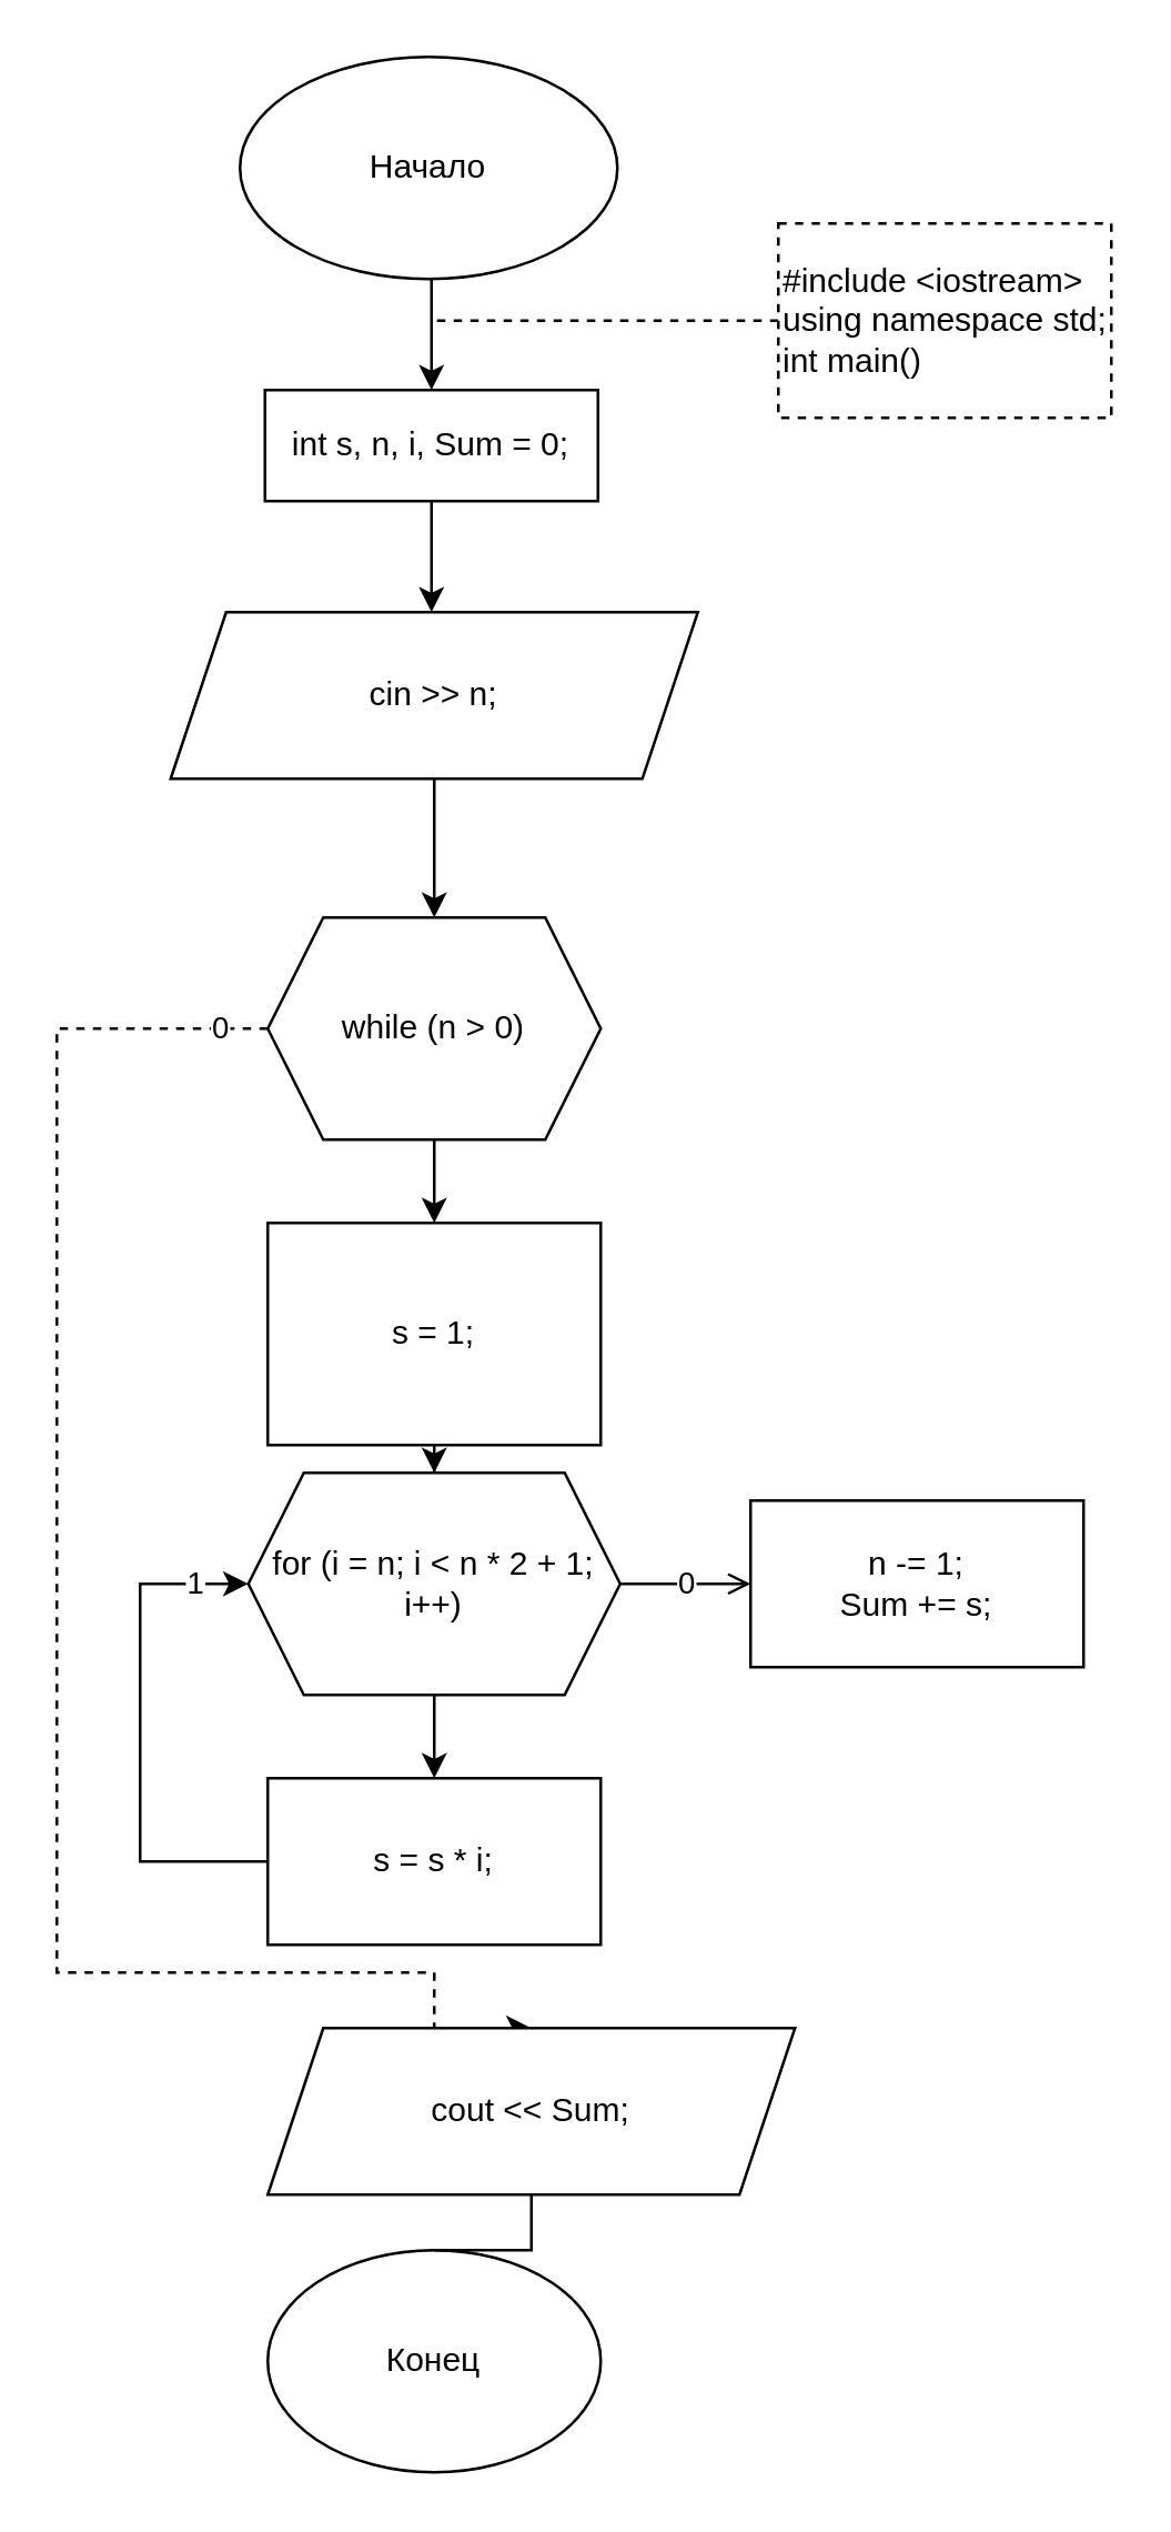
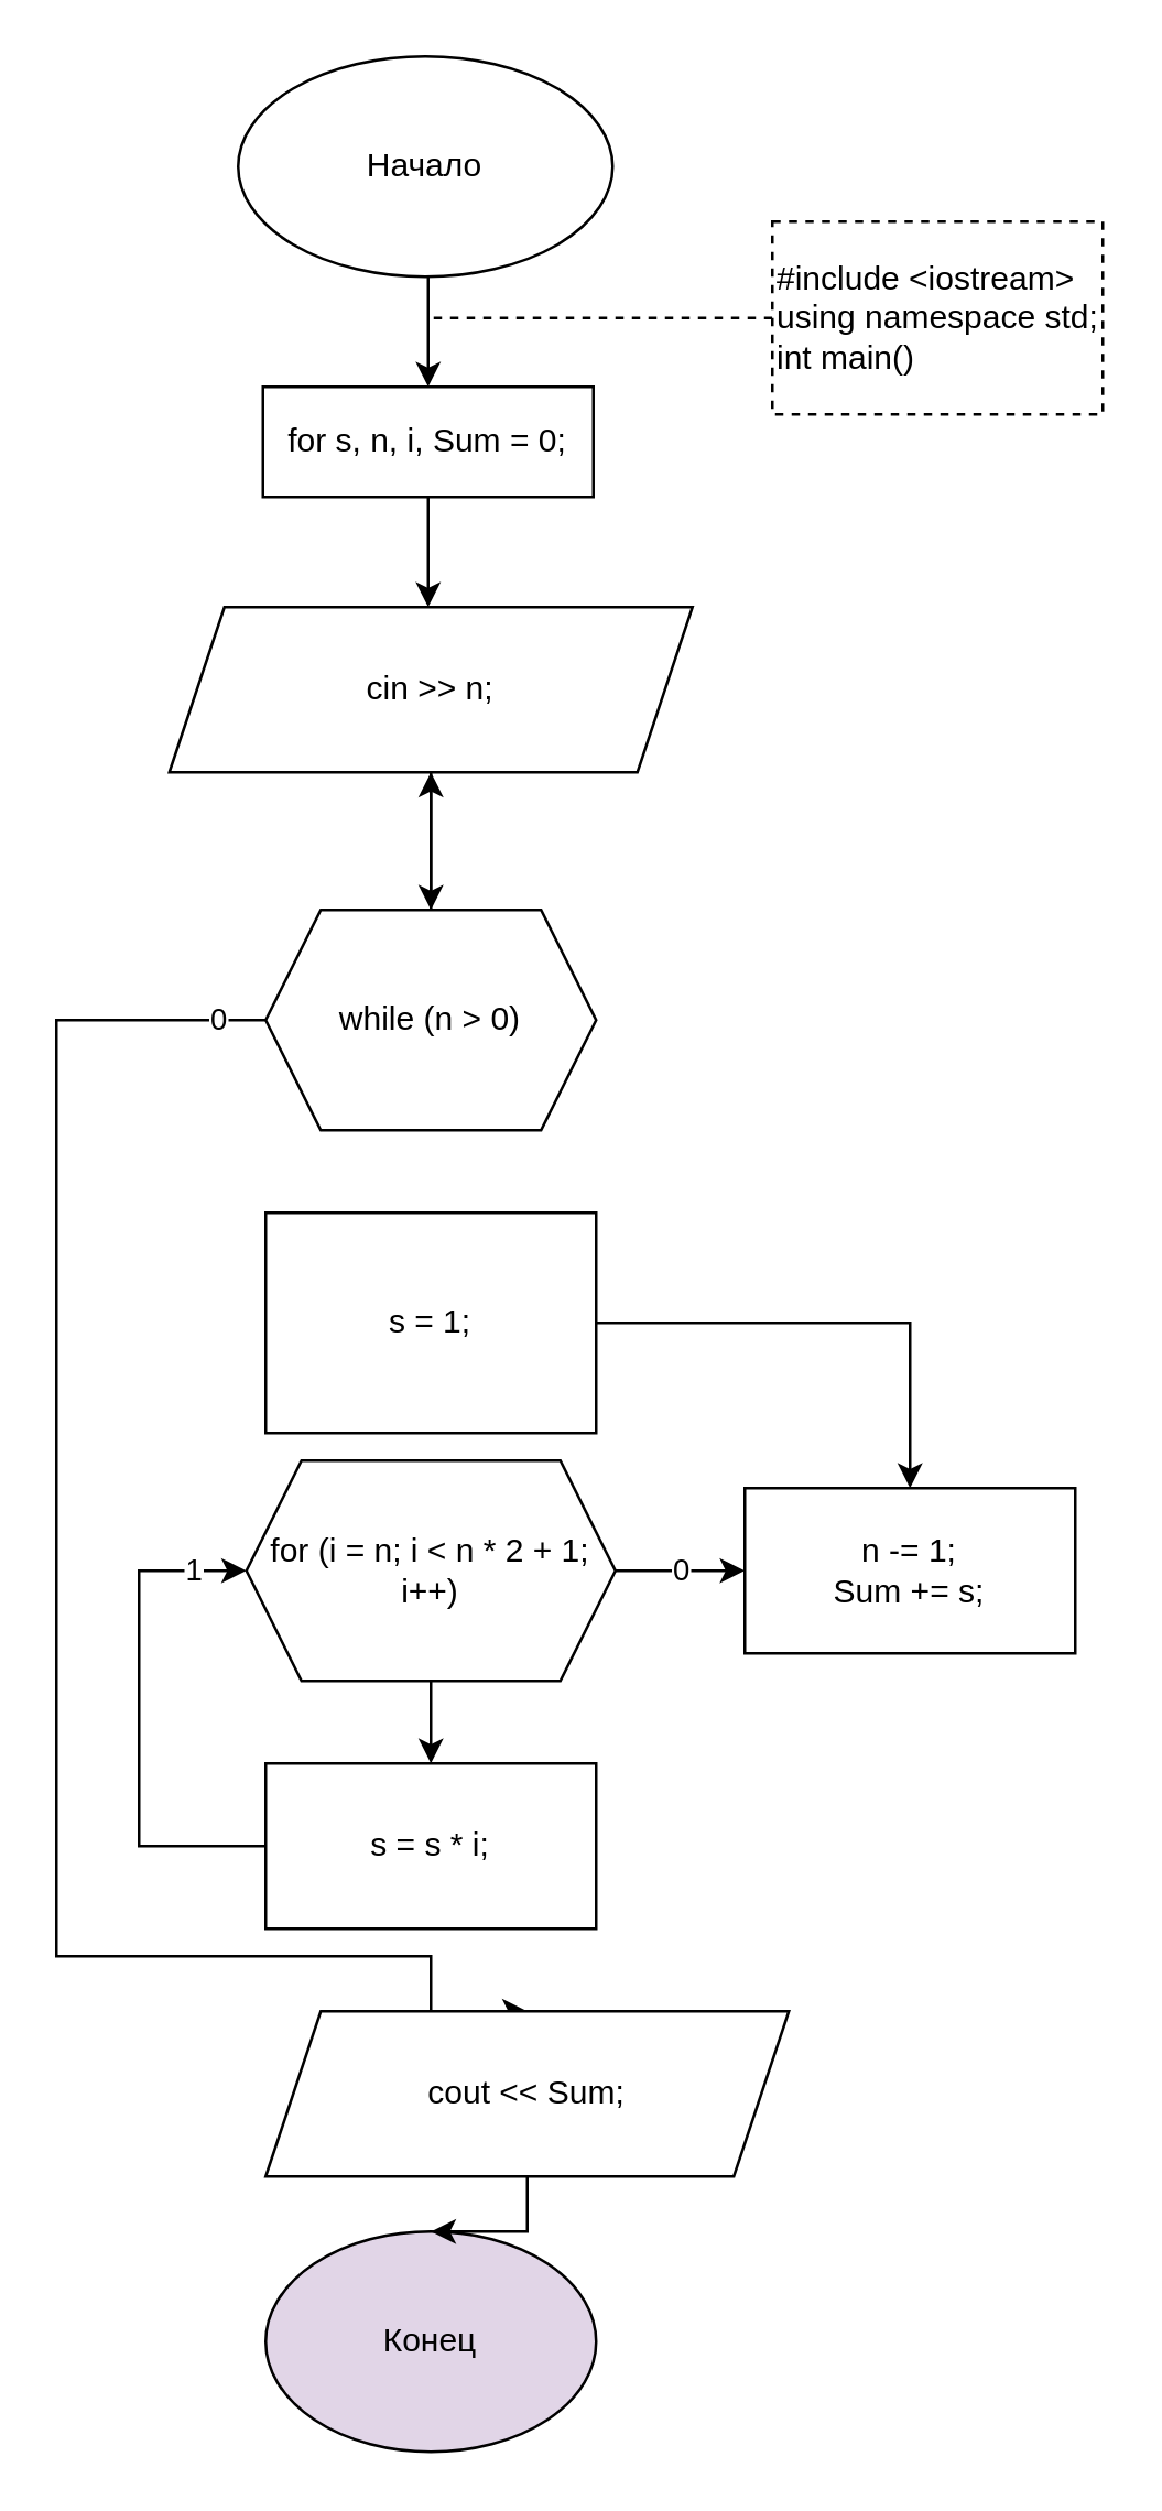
- <mxCell id="4" value="&lt;span&gt;&#09;&lt;/span&gt;int s, n, i, Sum = 0;" style="rounded=0;whiteSpace=wrap;html=1;align=center;" vertex="1" parent="1"><mxGeometry x="95" y="140" width="120" height="40" as="geometry" /></mxCell>
+ <mxCell id="4" value="&lt;span&gt;&#09;&lt;/span&gt;for s, n, i, Sum = 0;" style="rounded=0;whiteSpace=wrap;html=1;align=center;" vertex="1" parent="1"><mxGeometry x="95" y="140" width="120" height="40" as="geometry" /></mxCell>
- <mxCell id="10" value="" style="edgeStyle=orthogonalEdgeStyle;rounded=0;orthogonalLoop=1;jettySize=auto;html=1;" edge="1" parent="1" source="12" target="14"><mxGeometry relative="1" as="geometry" /></mxCell>
+ <mxCell id="10" value="" style="edgeStyle=orthogonalEdgeStyle;rounded=0;orthogonalLoop=1;jettySize=auto;html=1;" edge="1" parent="1" source="12" target="8"><mxGeometry relative="1" as="geometry" /></mxCell>
- <mxCell id="13" value="" style="edgeStyle=orthogonalEdgeStyle;rounded=0;orthogonalLoop=1;jettySize=auto;html=1;" edge="1" parent="1" source="14" target="19"><mxGeometry relative="1" as="geometry" /></mxCell>
+ <mxCell id="13" value="" style="edgeStyle=orthogonalEdgeStyle;rounded=0;orthogonalLoop=1;jettySize=auto;html=1;" edge="1" parent="1" source="14" target="22"><mxGeometry relative="1" as="geometry" /></mxCell>
- <mxCell id="18" value="0" style="edgeStyle=orthogonalEdgeStyle;rounded=0;orthogonalLoop=1;jettySize=auto;html=1;endArrow=open;" edge="1" parent="1" source="19" target="22"><mxGeometry relative="1" as="geometry" /></mxCell>
+ <mxCell id="18" value="0" style="edgeStyle=orthogonalEdgeStyle;rounded=0;orthogonalLoop=1;jettySize=auto;html=1;" edge="1" parent="1" source="19" target="22"><mxGeometry relative="1" as="geometry" /></mxCell>
- <mxCell id="11" value="0" style="edgeStyle=orthogonalEdgeStyle;rounded=0;orthogonalLoop=1;jettySize=auto;html=1;entryX=0.5;entryY=0;entryDx=0;entryDy=0;exitX=0;exitY=0.5;exitDx=0;exitDy=0;dashed=1;" edge="1" parent="1" source="12" target="24"><mxGeometry x="-0.945" relative="1" as="geometry"><mxPoint x="16" y="370" as="targetPoint" /><Array as="points"><mxPoint x="20" y="370" /><mxPoint x="20" y="710" /><mxPoint x="156" y="710" /></Array><mxPoint as="offset" /></mxGeometry></mxCell>
+ <mxCell id="11" value="0" style="edgeStyle=orthogonalEdgeStyle;rounded=0;orthogonalLoop=1;jettySize=auto;html=1;entryX=0.5;entryY=0;entryDx=0;entryDy=0;exitX=0;exitY=0.5;exitDx=0;exitDy=0;" edge="1" parent="1" source="12" target="24"><mxGeometry x="-0.945" relative="1" as="geometry"><mxPoint x="16" y="370" as="targetPoint" /><Array as="points"><mxPoint x="20" y="370" /><mxPoint x="20" y="710" /><mxPoint x="156" y="710" /></Array><mxPoint as="offset" /></mxGeometry></mxCell>
- <mxCell id="23" value="" style="edgeStyle=orthogonalEdgeStyle;rounded=0;orthogonalLoop=1;jettySize=auto;html=1;endArrow=none;" edge="1" parent="1" source="24" target="15"><mxGeometry relative="1" as="geometry" /></mxCell>
+ <mxCell id="23" value="" style="edgeStyle=orthogonalEdgeStyle;rounded=0;orthogonalLoop=1;jettySize=auto;html=1;" edge="1" parent="1" source="24" target="15"><mxGeometry relative="1" as="geometry" /></mxCell>
- <mxCell id="15" value="Конец" style="ellipse;whiteSpace=wrap;html=1;" vertex="1" parent="1"><mxGeometry x="96" y="810" width="120" height="80" as="geometry" /></mxCell>
+ <mxCell id="15" value="Конец" style="ellipse;whiteSpace=wrap;html=1;fillColor=#e1d5e7;" vertex="1" parent="1"><mxGeometry x="96" y="810" width="120" height="80" as="geometry" /></mxCell>
